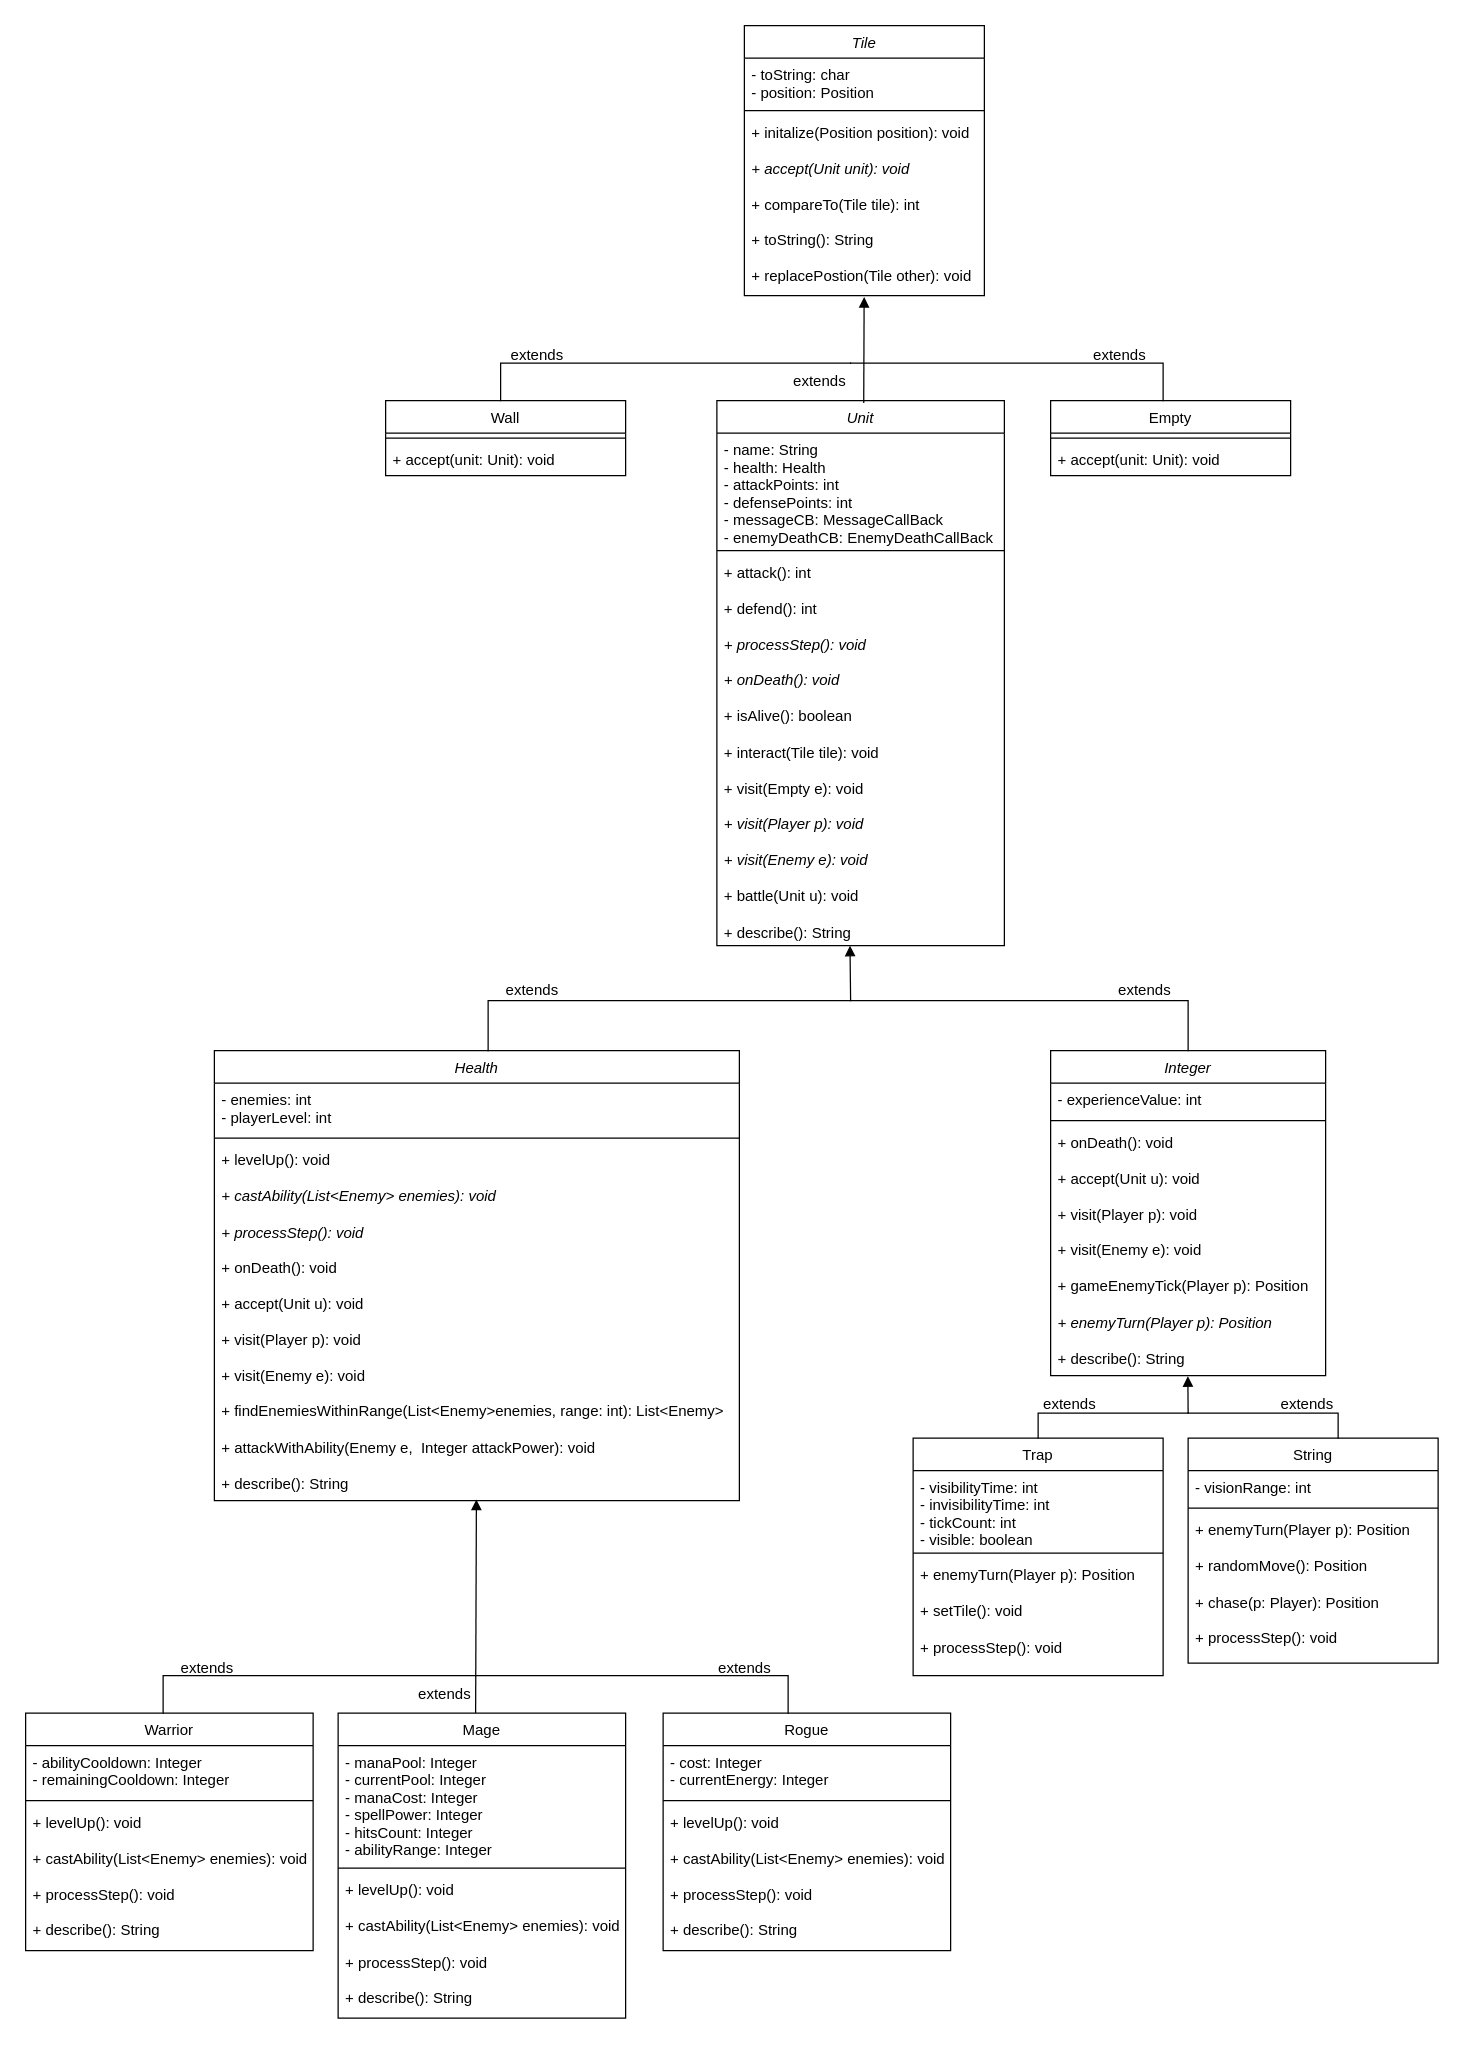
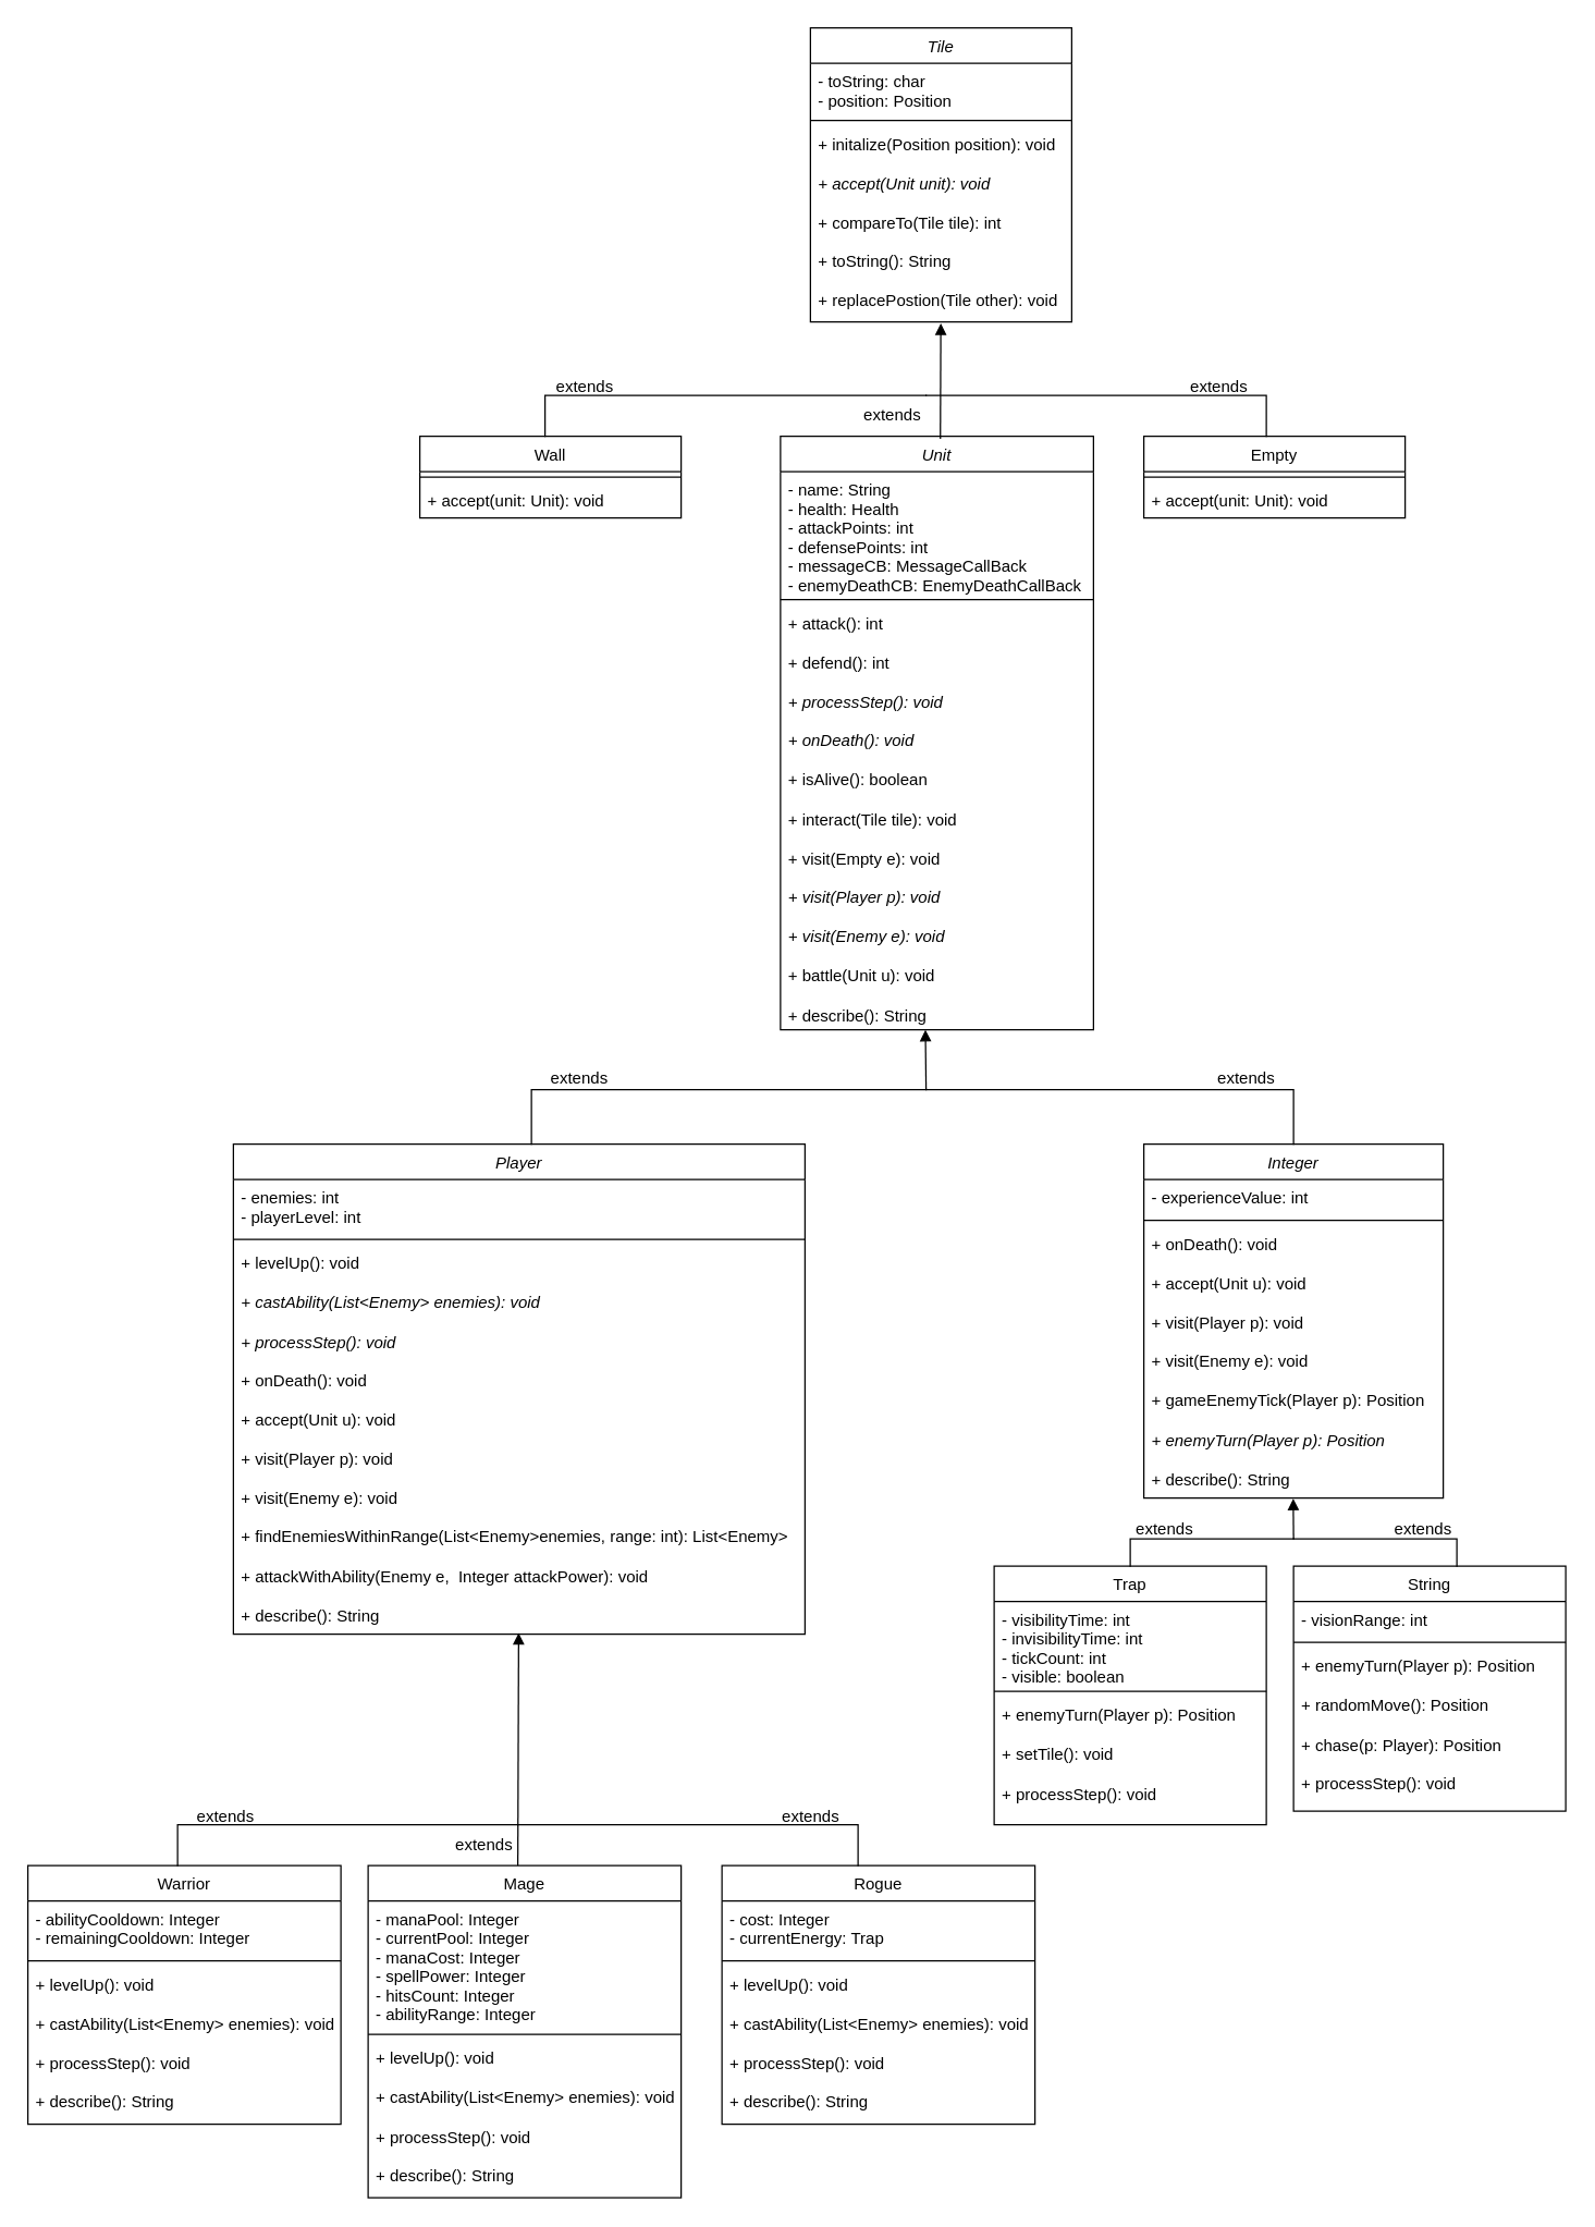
- <mxCell id="6" value="Health" style="swimlane;fontStyle=2;align=center;verticalAlign=top;childLayout=stackLayout;horizontal=1;startSize=26;horizontalStack=0;resizeParent=1;resizeLast=0;collapsible=1;marginBottom=0;rounded=0;shadow=0;strokeWidth=1;" parent="1" vertex="1"><mxGeometry x="171" y="840" width="420" height="360" as="geometry"><mxRectangle x="130" y="380" width="160" height="26" as="alternateBounds" /></mxGeometry></mxCell>
+ <mxCell id="6" value="Player" style="swimlane;fontStyle=2;align=center;verticalAlign=top;childLayout=stackLayout;horizontal=1;startSize=26;horizontalStack=0;resizeParent=1;resizeLast=0;collapsible=1;marginBottom=0;rounded=0;shadow=0;strokeWidth=1;" parent="1" vertex="1"><mxGeometry x="171" y="840" width="420" height="360" as="geometry"><mxRectangle x="130" y="380" width="160" height="26" as="alternateBounds" /></mxGeometry></mxCell>
- <mxCell id="37" value="- cost: Integer&#10;- currentEnergy: Integer" style="text;align=left;verticalAlign=top;spacingLeft=4;spacingRight=4;overflow=hidden;rotatable=0;points=[[0,0.5],[1,0.5]];portConstraint=eastwest;" vertex="1" parent="36"><mxGeometry y="26" width="230" height="40" as="geometry" /></mxCell>
+ <mxCell id="37" value="- cost: Integer&#10;- currentEnergy: Trap" style="text;align=left;verticalAlign=top;spacingLeft=4;spacingRight=4;overflow=hidden;rotatable=0;points=[[0,0.5],[1,0.5]];portConstraint=eastwest;" vertex="1" parent="36"><mxGeometry y="26" width="230" height="40" as="geometry" /></mxCell>
